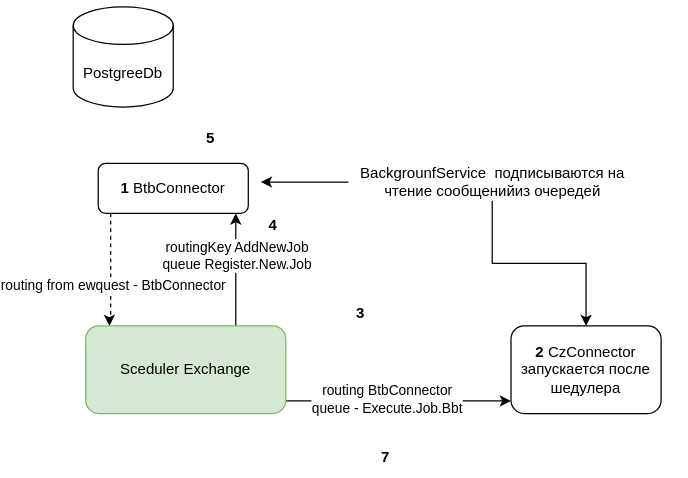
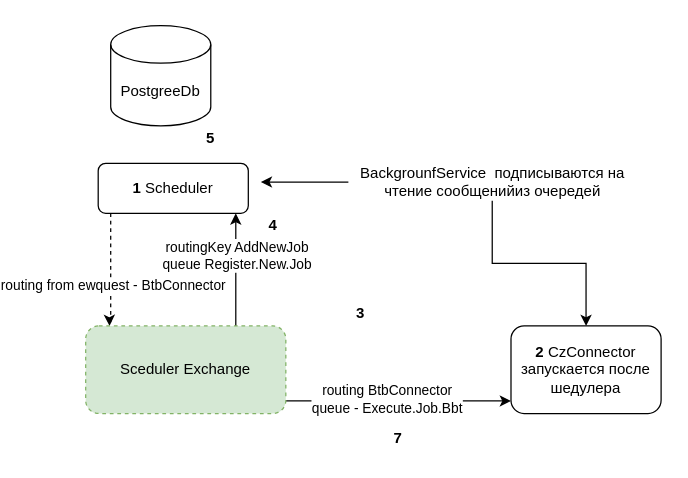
- <mxCell id="13" value="PostgreeDb" style="shape=cylinder3;whiteSpace=wrap;html=1;boundedLbl=1;backgroundOutline=1;size=15;" parent="1" vertex="1"><mxGeometry x="10" y="5" width="80" height="80" as="geometry" /></mxCell>
+ <mxCell id="13" value="PostgreeDb" style="shape=cylinder3;whiteSpace=wrap;html=1;boundedLbl=1;backgroundOutline=1;size=15;" parent="1" vertex="1"><mxGeometry x="40" y="20" width="80" height="80" as="geometry" /></mxCell>
- <mxCell id="4" value="&lt;p&gt;&lt;b&gt;1&lt;/b&gt; BtbConnector&lt;/p&gt;" style="rounded=1;whiteSpace=wrap;html=1;fontSize=12;glass=0;strokeWidth=1;shadow=0;" parent="1" vertex="1"><mxGeometry x="30" y="130" width="120" height="40" as="geometry" /></mxCell>
+ <mxCell id="4" value="&lt;p&gt;&lt;b&gt;1&lt;/b&gt; Scheduler&lt;/p&gt;" style="rounded=1;whiteSpace=wrap;html=1;fontSize=12;glass=0;strokeWidth=1;shadow=0;" parent="1" vertex="1"><mxGeometry x="30" y="130" width="120" height="40" as="geometry" /></mxCell>
- <mxCell id="10" value="Sceduler Exchange" style="rounded=1;whiteSpace=wrap;html=1;fontSize=12;glass=0;strokeWidth=1;shadow=0;fillColor=#d5e8d4;strokeColor=#82b366;" parent="1" vertex="1"><mxGeometry x="20" y="260" width="160" height="70" as="geometry" /></mxCell>
+ <mxCell id="10" value="Sceduler Exchange" style="rounded=1;whiteSpace=wrap;html=1;fontSize=12;glass=0;strokeWidth=1;shadow=0;fillColor=#d5e8d4;strokeColor=#82b366;dashed=1;" parent="1" vertex="1"><mxGeometry x="20" y="260" width="160" height="70" as="geometry" /></mxCell>
- <mxCell id="15" value="&lt;b&gt;7&lt;/b&gt;" style="text;html=1;strokeColor=none;fillColor=none;align=center;verticalAlign=middle;whiteSpace=wrap;rounded=0;" parent="1" vertex="1"><mxGeometry x="240" y="355" width="40" height="20" as="geometry" /></mxCell>
+ <mxCell id="15" value="&lt;b&gt;7&lt;/b&gt;" style="text;html=1;strokeColor=none;fillColor=none;align=center;verticalAlign=middle;whiteSpace=wrap;rounded=0;" parent="1" vertex="1"><mxGeometry x="250" y="340" width="40" height="20" as="geometry" /></mxCell>
